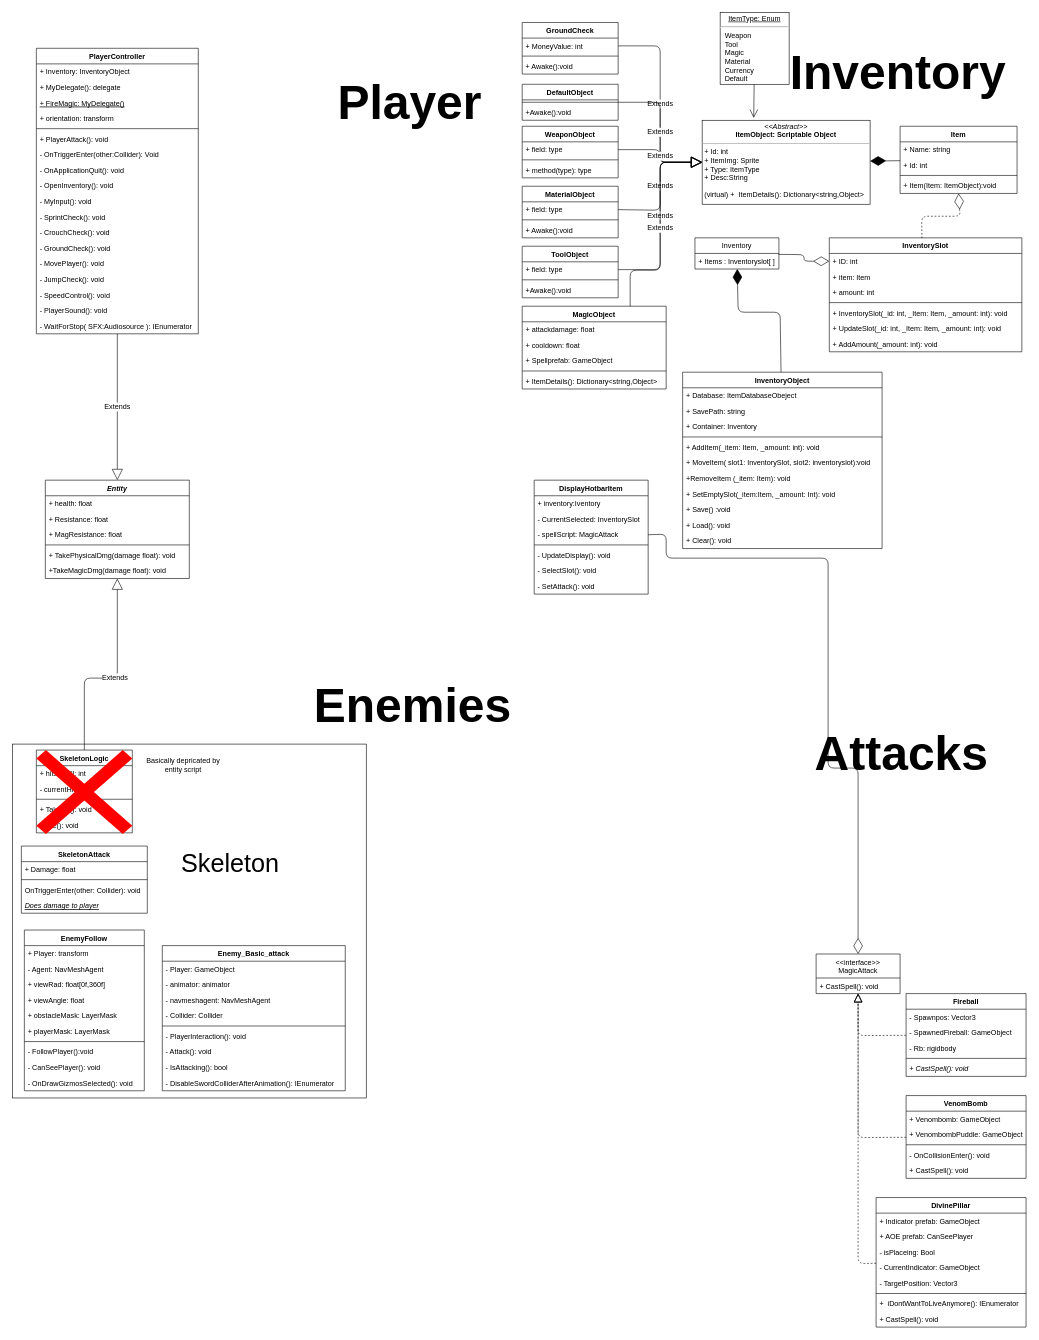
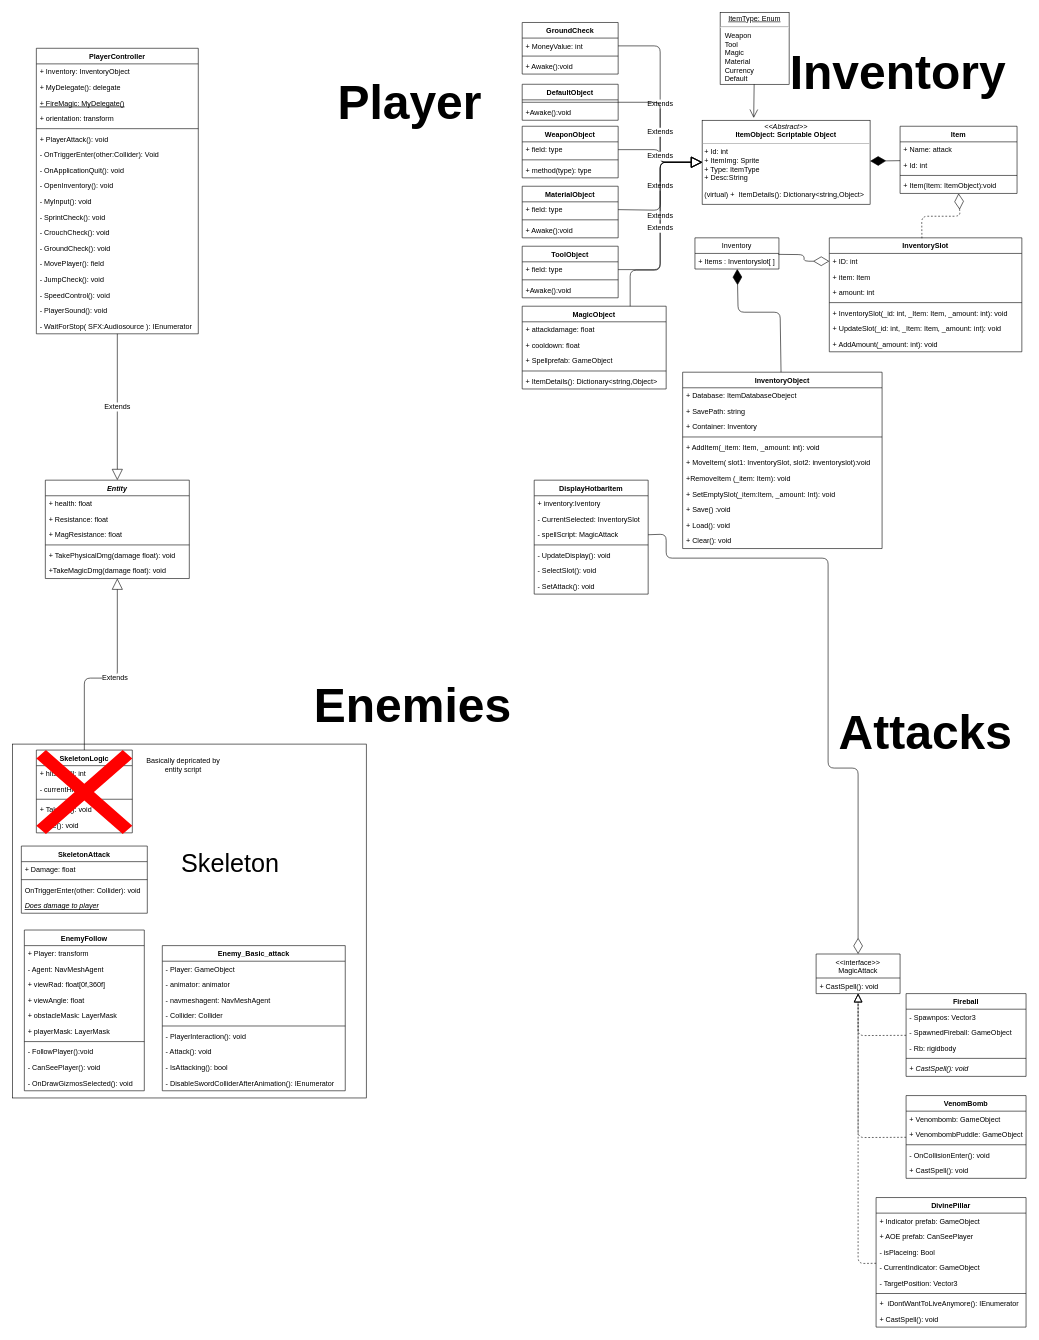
- <mxCell id="97" value="+ Name: string" style="text;strokeColor=none;fillColor=none;align=left;verticalAlign=top;spacingLeft=4;spacingRight=4;overflow=hidden;rotatable=0;points=[[0,0.5],[1,0.5]];portConstraint=eastwest;fontFamily=Helvetica;fontSize=12;fontColor=default;" vertex="1" parent="96"><mxGeometry y="26" width="195" height="26" as="geometry" /></mxCell>
+ <mxCell id="97" value="+ Name: attack" style="text;strokeColor=none;fillColor=none;align=left;verticalAlign=top;spacingLeft=4;spacingRight=4;overflow=hidden;rotatable=0;points=[[0,0.5],[1,0.5]];portConstraint=eastwest;fontFamily=Helvetica;fontSize=12;fontColor=default;" vertex="1" parent="96"><mxGeometry y="26" width="195" height="26" as="geometry" /></mxCell>
- <mxCell id="42" value="- MovePlayer(): void" style="text;strokeColor=none;fillColor=none;align=left;verticalAlign=top;spacingLeft=4;spacingRight=4;overflow=hidden;rotatable=0;points=[[0,0.5],[1,0.5]];portConstraint=eastwest;fontFamily=Helvetica;fontSize=12;fontColor=default;" vertex="1" parent="28"><mxGeometry y="346" width="270" height="26" as="geometry" /></mxCell>
+ <mxCell id="42" value="- MovePlayer(): field" style="text;strokeColor=none;fillColor=none;align=left;verticalAlign=top;spacingLeft=4;spacingRight=4;overflow=hidden;rotatable=0;points=[[0,0.5],[1,0.5]];portConstraint=eastwest;fontFamily=Helvetica;fontSize=12;fontColor=default;" vertex="1" parent="28"><mxGeometry y="346" width="270" height="26" as="geometry" /></mxCell>
- <mxCell id="47" value="&lt;h1 style=&quot;font-size: 80px;&quot;&gt;Attacks&lt;/h1&gt;" style="text;html=1;strokeColor=none;fillColor=none;spacing=5;spacingTop=-20;whiteSpace=wrap;overflow=hidden;rounded=0;fontFamily=Helvetica;fontSize=80;fontColor=default;align=center;" vertex="1" parent="1"><mxGeometry x="1350" y="1165" width="305" height="151" as="geometry" /></mxCell>
+ <mxCell id="47" value="&lt;h1 style=&quot;font-size: 80px;&quot;&gt;Attacks&lt;/h1&gt;" style="text;html=1;strokeColor=none;fillColor=none;spacing=5;spacingTop=-20;whiteSpace=wrap;overflow=hidden;rounded=0;fontFamily=Helvetica;fontSize=80;fontColor=default;align=center;" vertex="1" parent="1"><mxGeometry x="1390" y="1130" width="305" height="151" as="geometry" /></mxCell>
